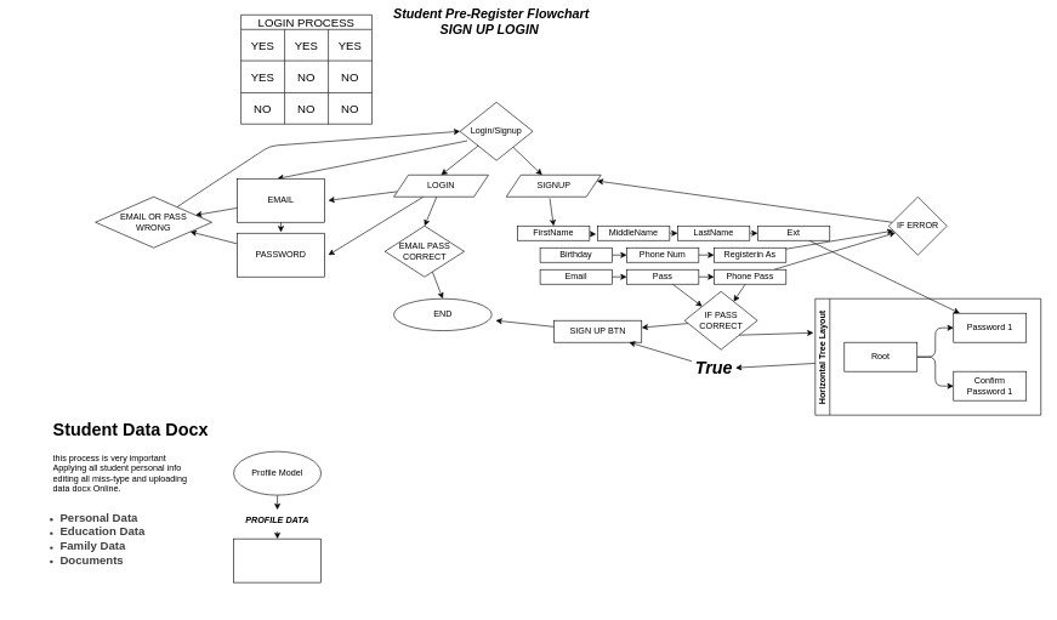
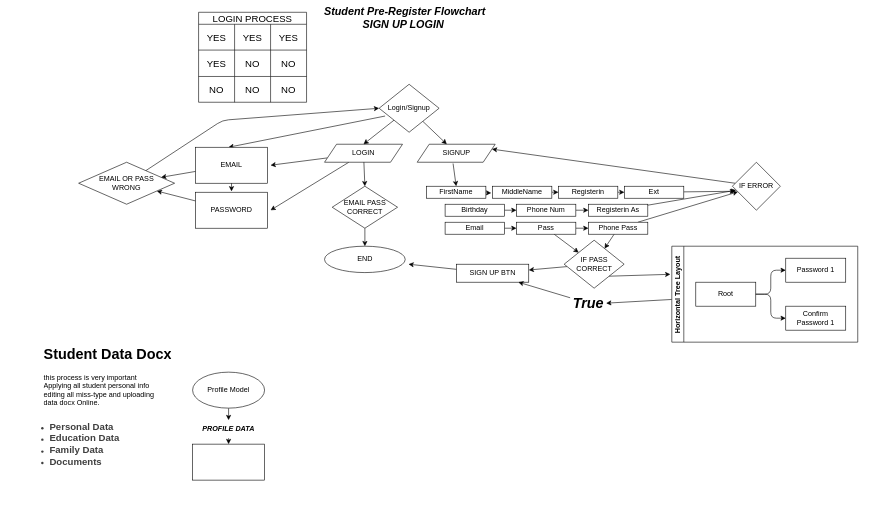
- <mxCell id="15" value="LastName" style="rounded=0;whiteSpace=wrap;html=1;" parent="1" vertex="1"><mxGeometry x="930" y="310" width="99" height="20" as="geometry" /></mxCell>
+ <mxCell id="15" value="Registerin" style="rounded=0;whiteSpace=wrap;html=1;" parent="1" vertex="1"><mxGeometry x="930" y="310" width="99" height="20" as="geometry" /></mxCell>
- <mxCell id="29" value="EMAIL PASS CORRECT" style="rhombus;whiteSpace=wrap;html=1;" parent="1" vertex="1"><mxGeometry x="527.75" y="310" width="109" height="70" as="geometry" /></mxCell>
+ <mxCell id="29" value="EMAIL PASS CORRECT" style="rhombus;whiteSpace=wrap;html=1;" parent="1" vertex="1"><mxGeometry x="552.75" y="310" width="109" height="70" as="geometry" /></mxCell>
- <mxCell id="16" style="edgeStyle=none;html=1;" parent="1" source="17" target="66" edge="1"><mxGeometry relative="1" as="geometry"><mxPoint x="1140" y="370" as="targetPoint" /></mxGeometry></mxCell>
+ <mxCell id="16" style="edgeStyle=none;html=1;entryX=0.054;entryY=0.605;entryDx=0;entryDy=0;entryPerimeter=0;" parent="1" source="17" target="58" edge="1"><mxGeometry relative="1" as="geometry"><mxPoint x="1140" y="370" as="targetPoint" /></mxGeometry></mxCell>
